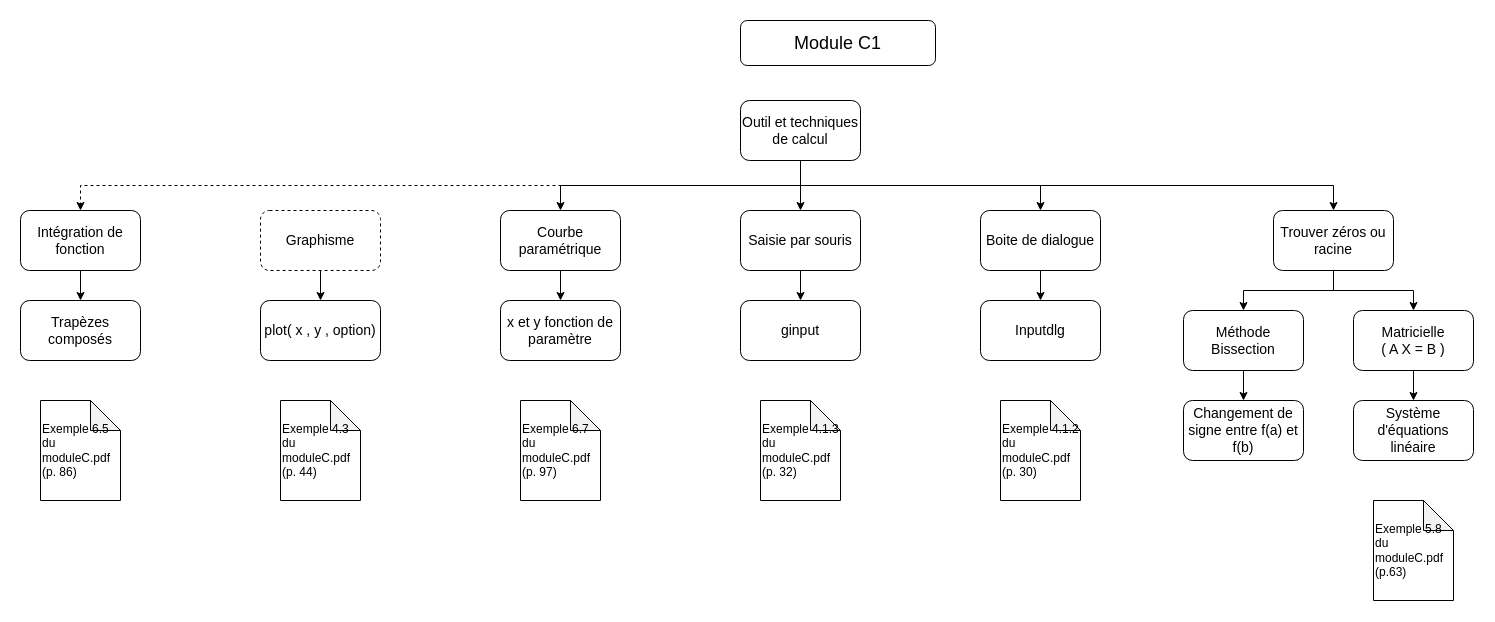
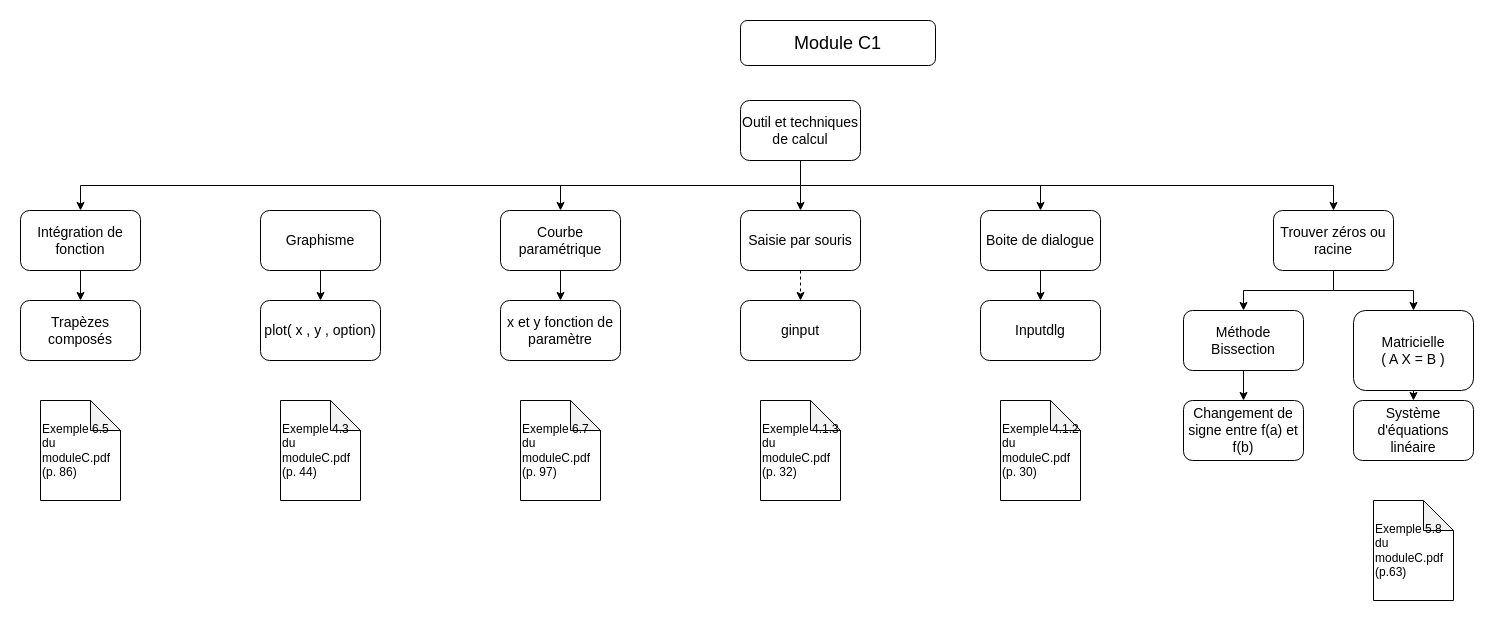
- <mxCell id="7" style="edgeStyle=orthogonalEdgeStyle;rounded=0;orthogonalLoop=1;jettySize=auto;html=1;exitX=0.5;exitY=1;exitDx=0;exitDy=0;entryX=0.5;entryY=0;entryDx=0;entryDy=0;dashed=1;" parent="1" source="8" target="31" edge="1"><mxGeometry relative="1" as="geometry" /></mxCell>
+ <mxCell id="7" style="edgeStyle=orthogonalEdgeStyle;rounded=0;orthogonalLoop=1;jettySize=auto;html=1;exitX=0.5;exitY=1;exitDx=0;exitDy=0;entryX=0.5;entryY=0;entryDx=0;entryDy=0;" parent="1" source="8" target="31" edge="1"><mxGeometry relative="1" as="geometry" /></mxCell>
- <mxCell id="18" value="&lt;font style=&quot;font-size: 14px&quot;&gt;Graphisme&lt;/font&gt;" style="rounded=1;whiteSpace=wrap;html=1;dashed=1;" parent="1" vertex="1"><mxGeometry x="260" y="210" width="120" height="60" as="geometry" /></mxCell>
+ <mxCell id="18" value="&lt;font style=&quot;font-size: 14px&quot;&gt;Graphisme&lt;/font&gt;" style="rounded=1;whiteSpace=wrap;html=1;" parent="1" vertex="1"><mxGeometry x="260" y="210" width="120" height="60" as="geometry" /></mxCell>
- <mxCell id="11" style="edgeStyle=orthogonalEdgeStyle;rounded=0;orthogonalLoop=1;jettySize=auto;html=1;exitX=0.5;exitY=1;exitDx=0;exitDy=0;entryX=0.5;entryY=0;entryDx=0;entryDy=0;" parent="1" source="12" target="23" edge="1"><mxGeometry relative="1" as="geometry" /></mxCell>
+ <mxCell id="11" style="edgeStyle=orthogonalEdgeStyle;rounded=0;orthogonalLoop=1;jettySize=auto;html=1;exitX=0.5;exitY=1;exitDx=0;exitDy=0;entryX=0.5;entryY=0;entryDx=0;entryDy=0;dashed=1;" parent="1" source="12" target="23" edge="1"><mxGeometry relative="1" as="geometry" /></mxCell>
- <mxCell id="27" value="&lt;font style=&quot;font-size: 14px&quot;&gt;Matricielle&lt;br&gt;( A X = B )&lt;br&gt;&lt;/font&gt;" style="rounded=1;whiteSpace=wrap;html=1;" parent="1" vertex="1"><mxGeometry x="1353" y="310" width="120" height="60" as="geometry" /></mxCell>
+ <mxCell id="27" value="&lt;font style=&quot;font-size: 14px&quot;&gt;Matricielle&lt;br&gt;( A X = B )&lt;br&gt;&lt;/font&gt;" style="rounded=1;whiteSpace=wrap;html=1;" parent="1" vertex="1"><mxGeometry x="1353" y="310" width="120" height="80" as="geometry" /></mxCell>
